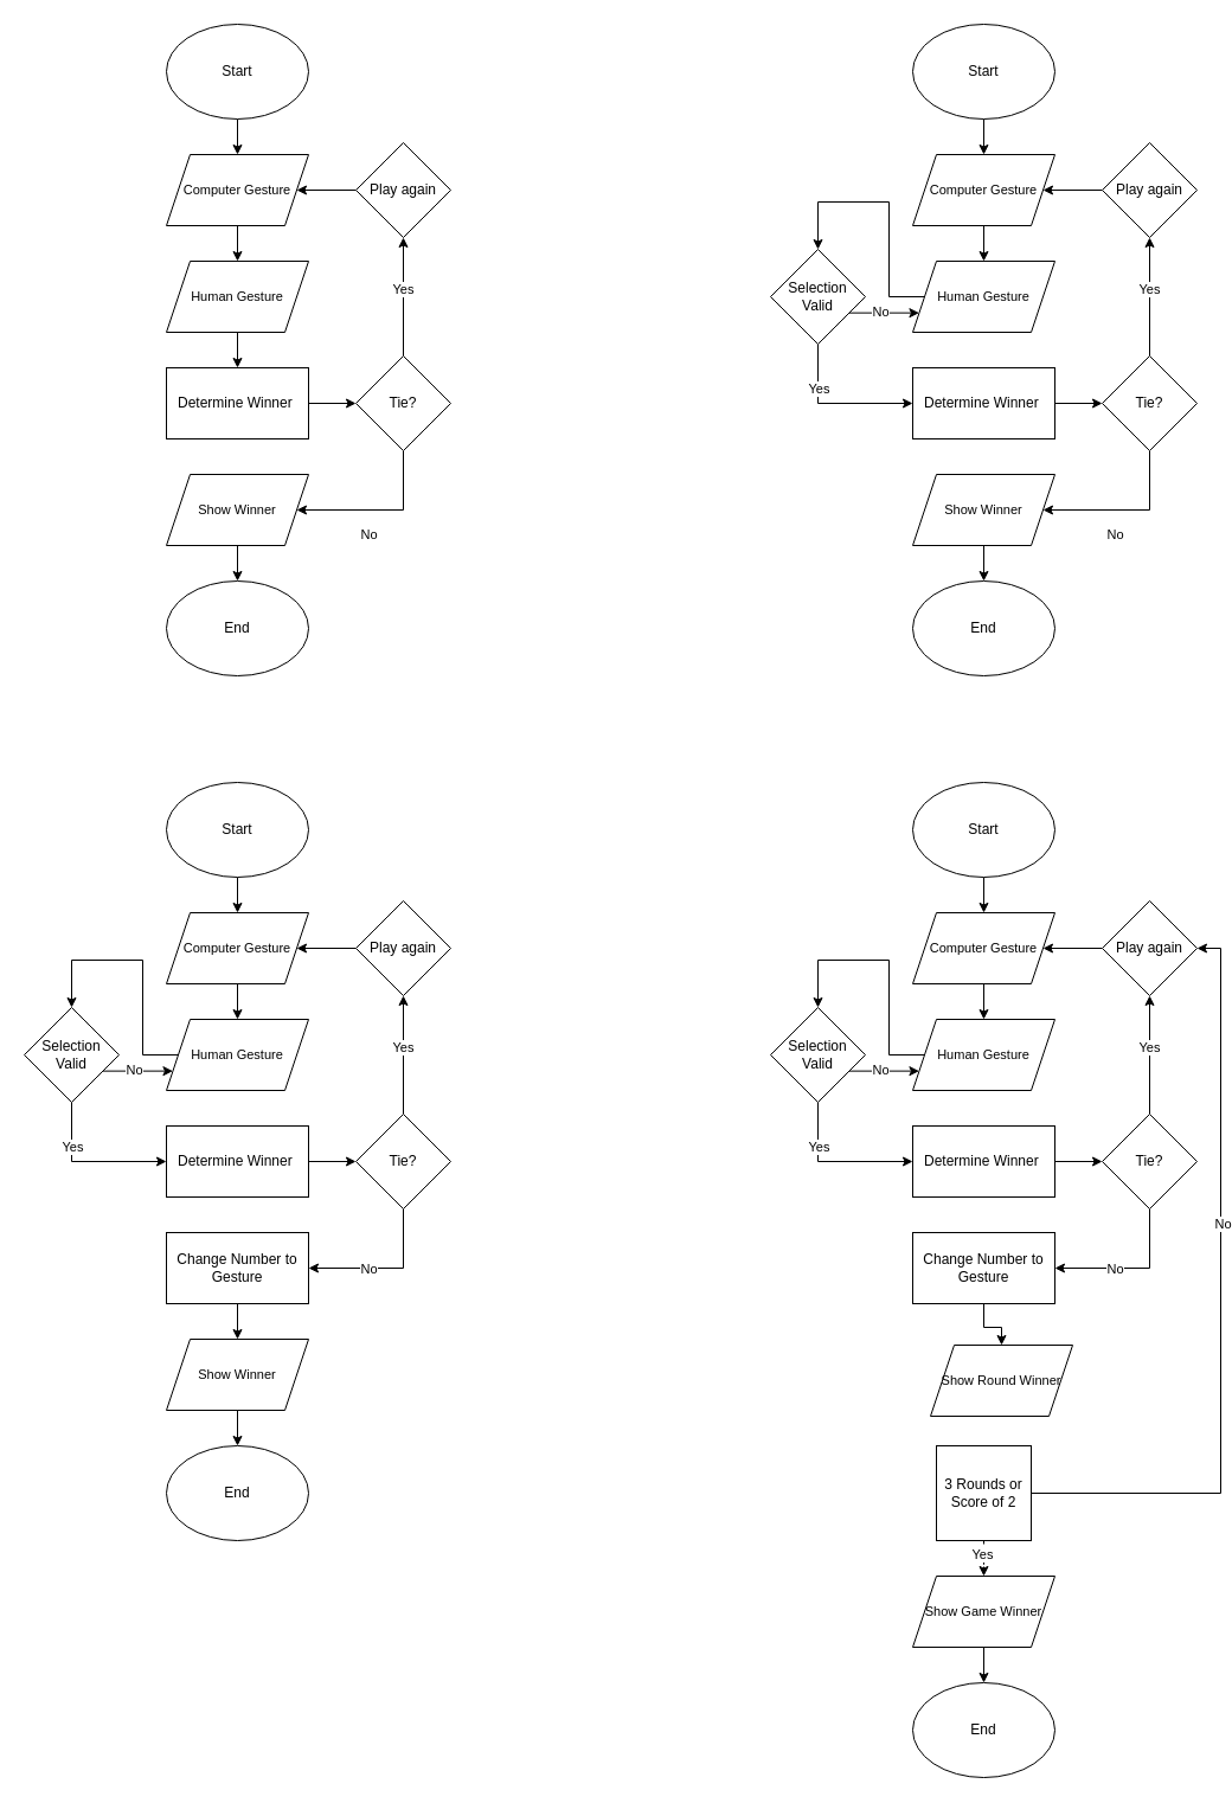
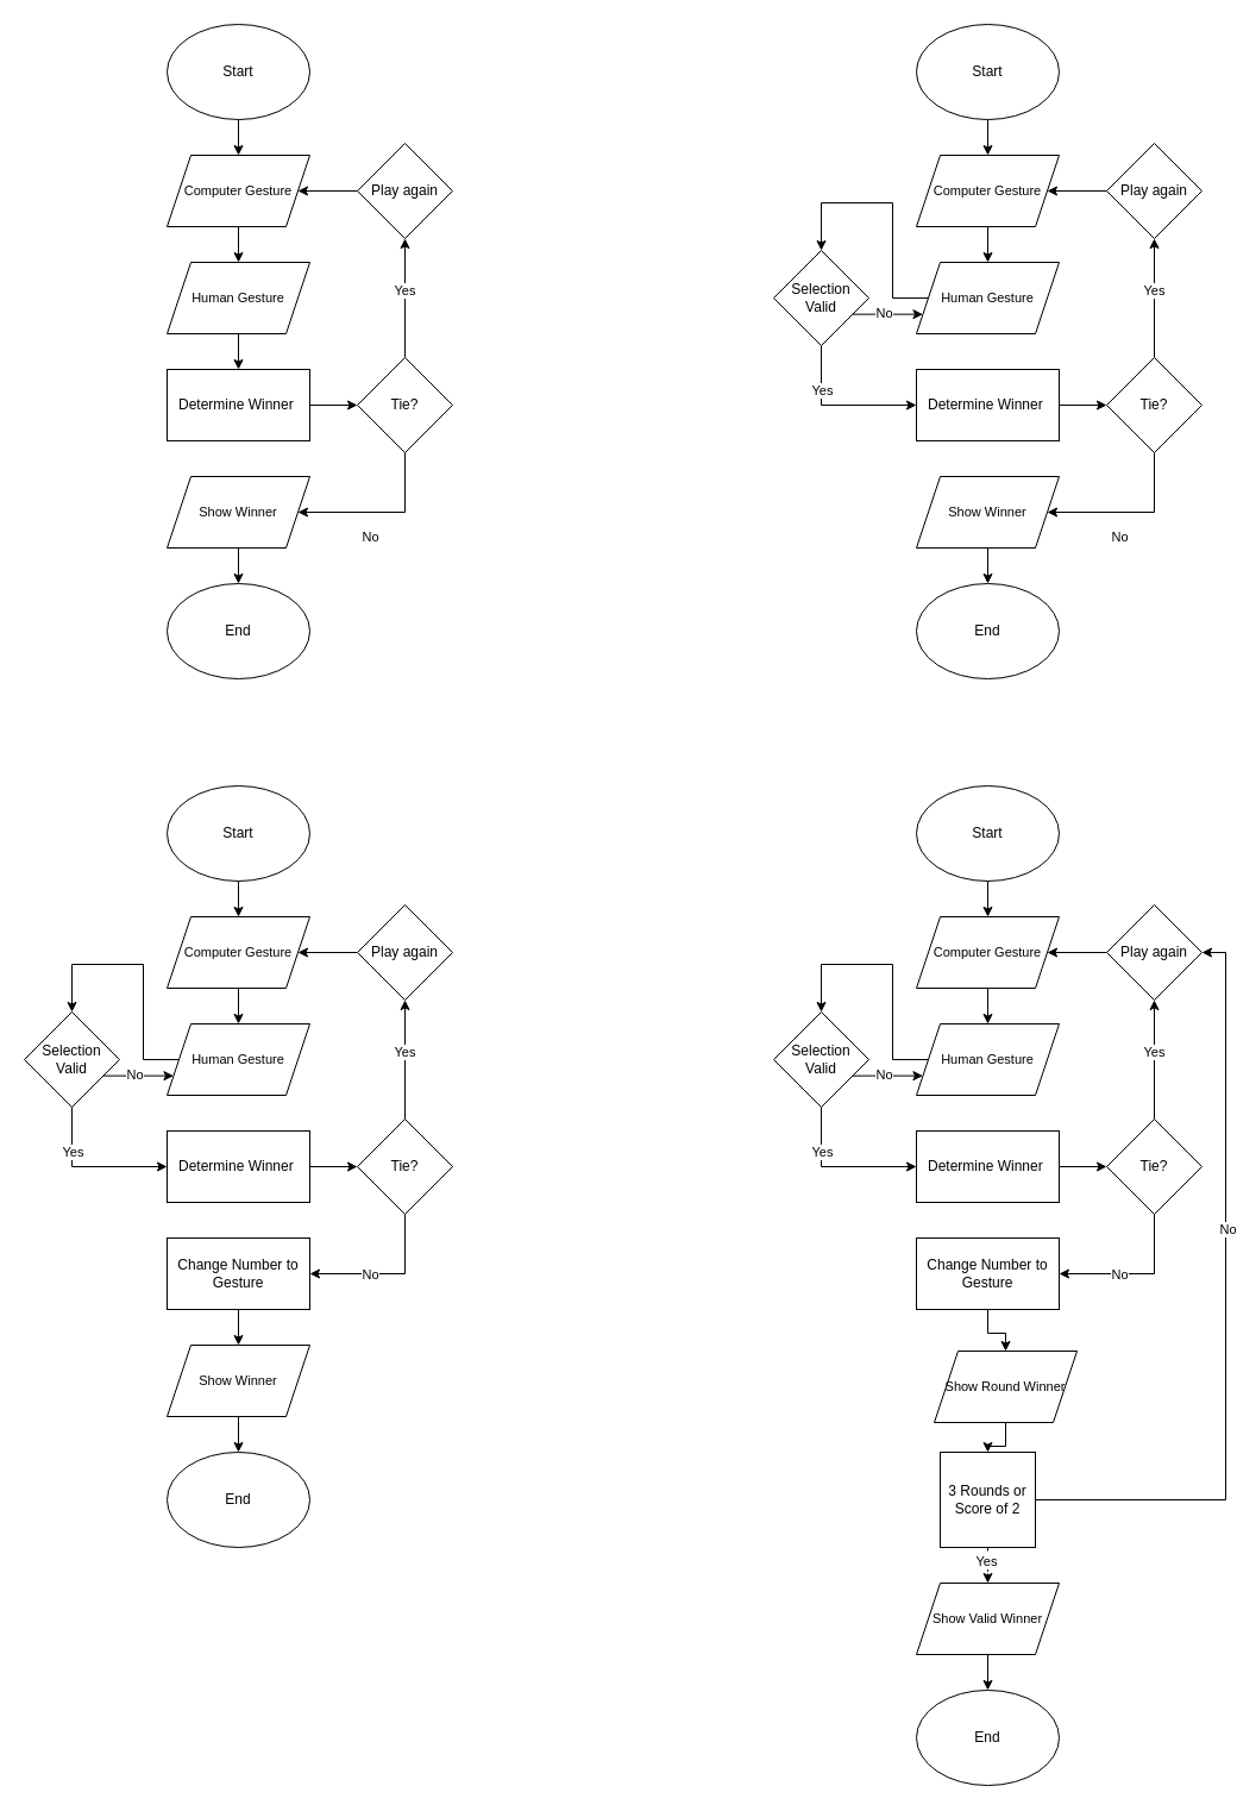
+ <mxCell id="82" value="" style="edgeStyle=orthogonalEdgeStyle;rounded=0;orthogonalLoop=1;jettySize=auto;html=1;" parent="1" source="83" target="97" edge="1"><mxGeometry relative="1" as="geometry" /></mxCell>
- <mxCell id="99" value="&lt;font style=&quot;font-size: 11px;&quot;&gt;Show Game Winner&lt;/font&gt;" style="shape=parallelogram;perimeter=parallelogramPerimeter;whiteSpace=wrap;html=1;fixedSize=1;" parent="1" vertex="1"><mxGeometry x="770" y="1330" width="120" height="60" as="geometry" /></mxCell>
+ <mxCell id="99" value="&lt;font style=&quot;font-size: 11px;&quot;&gt;Show Valid Winner&lt;/font&gt;" style="shape=parallelogram;perimeter=parallelogramPerimeter;whiteSpace=wrap;html=1;fixedSize=1;" parent="1" vertex="1"><mxGeometry x="770" y="1330" width="120" height="60" as="geometry" /></mxCell>
